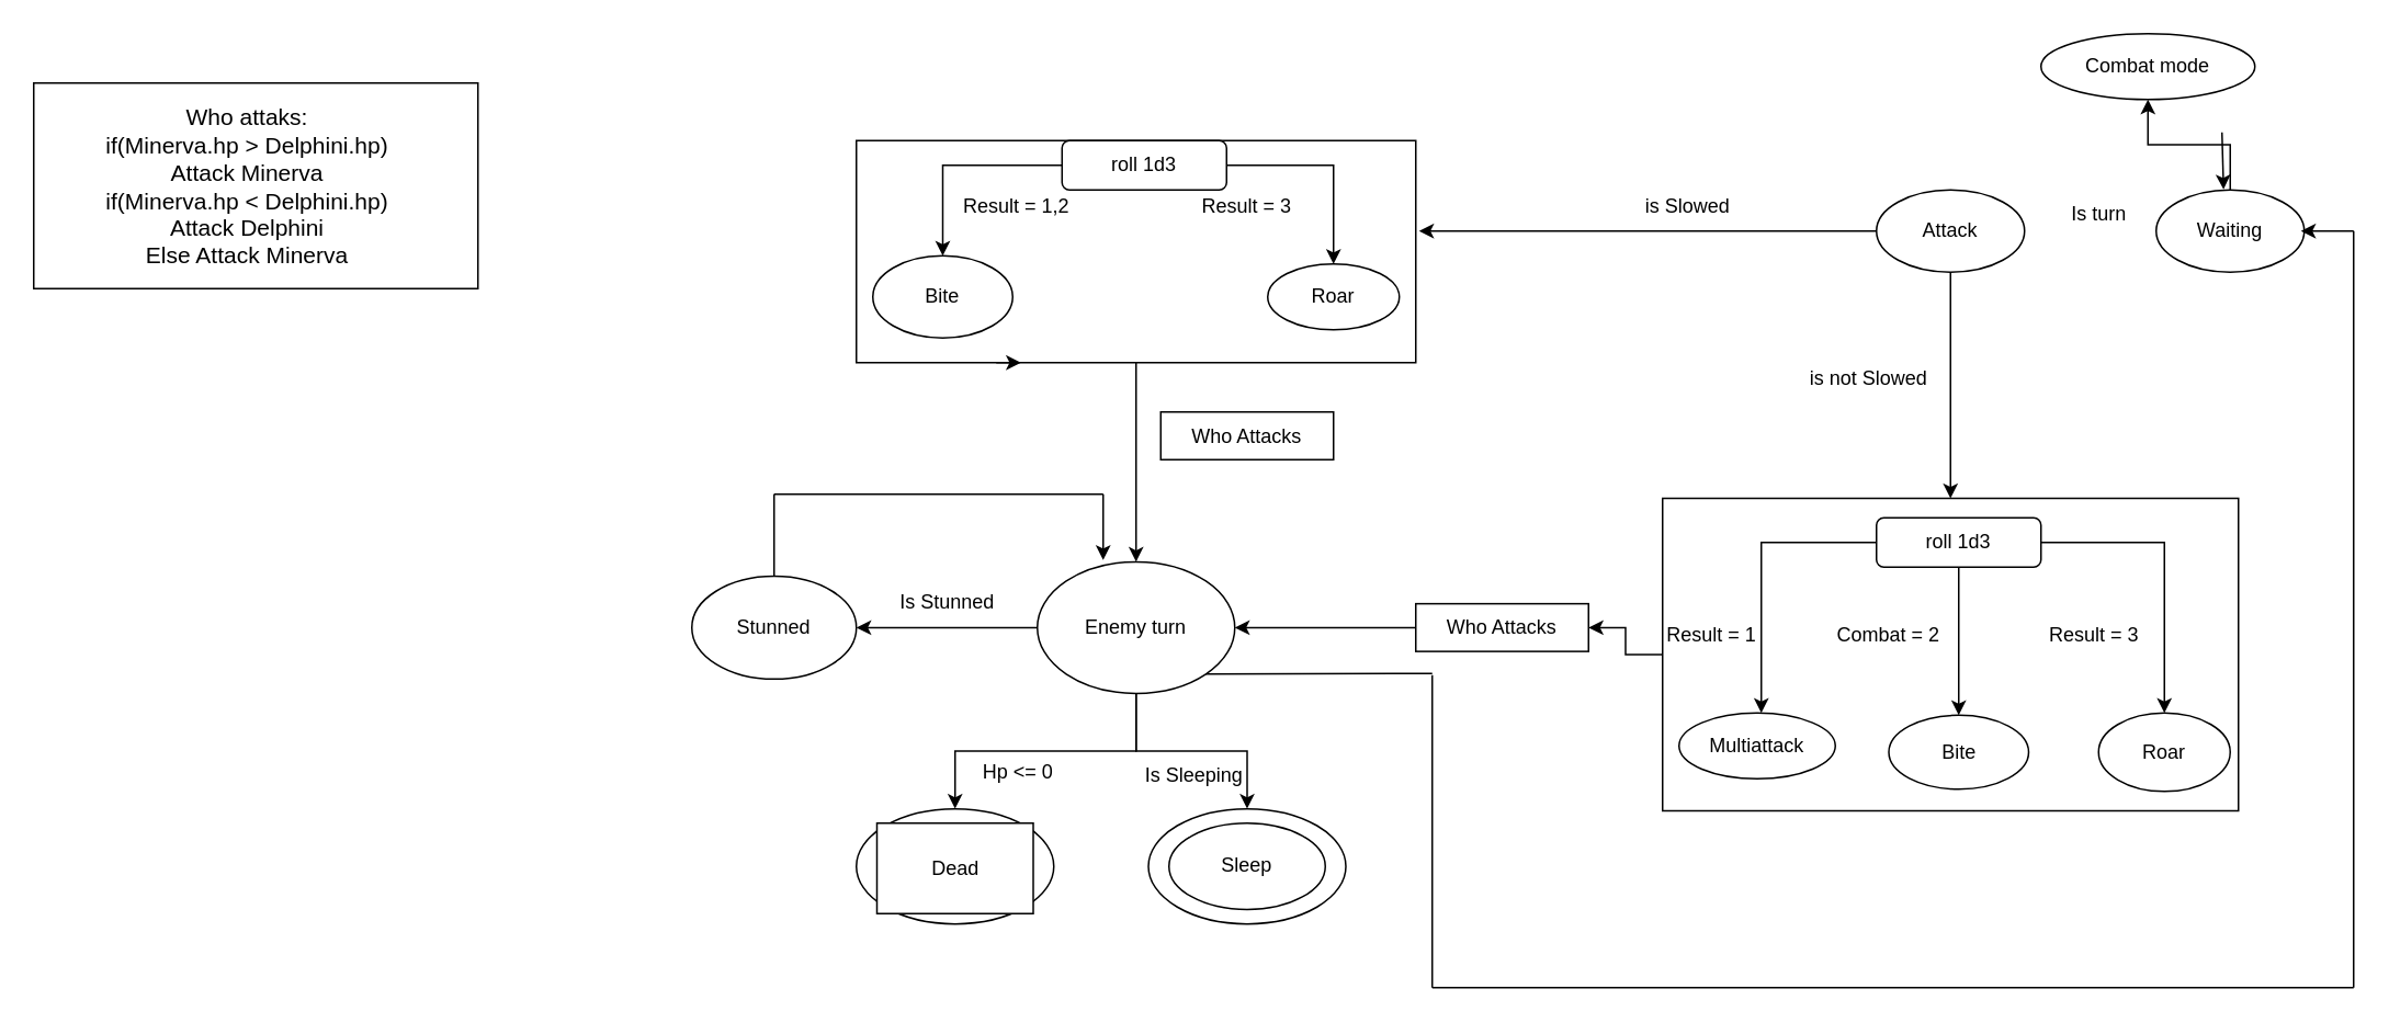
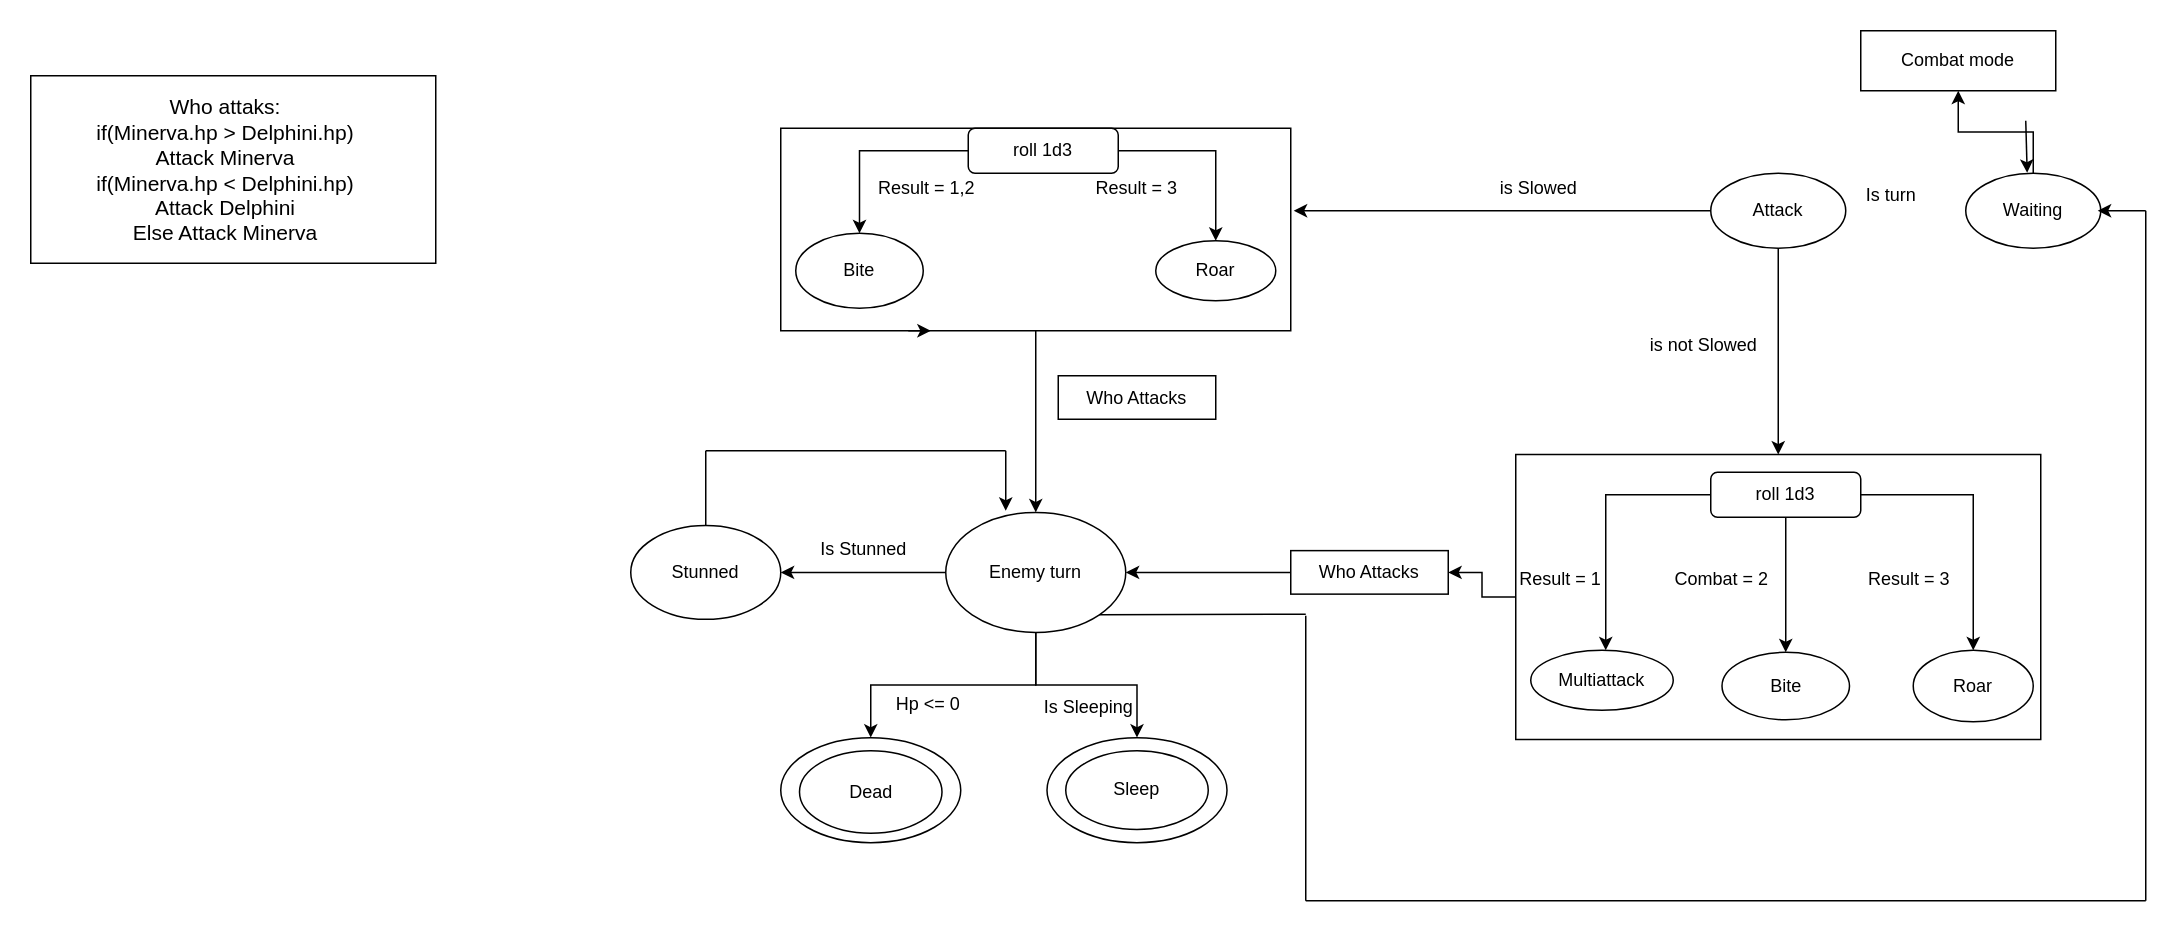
- <mxCell id="2" value="Combat mode" style="ellipse;whiteSpace=wrap;html=1;" parent="1" vertex="1"><mxGeometry x="1240" y="20" width="130" height="40" as="geometry" /></mxCell>
+ <mxCell id="2" value="Combat mode" style="rounded=0;whiteSpace=wrap;html=1;" parent="1" vertex="1"><mxGeometry x="1240" y="20" width="130" height="40" as="geometry" /></mxCell>
- <mxCell id="37" value="Is turn" style="text;html=1;align=center;verticalAlign=middle;resizable=0;points=[];autosize=1;" vertex="1" parent="1"><mxGeometry x="1250" y="120" width="50" height="20" as="geometry" /></mxCell>
+ <mxCell id="37" value="Is turn" style="text;html=1;align=center;verticalAlign=middle;resizable=0;points=[];autosize=1;" vertex="1" parent="1"><mxGeometry x="1235" y="120" width="50" height="20" as="geometry" /></mxCell>
- <mxCell id="46" value="Dead" style="whiteSpace=wrap;html=1;rounded=0;" vertex="1" parent="1"><mxGeometry x="532.5" y="500" width="95" height="55" as="geometry" /></mxCell>
+ <mxCell id="46" value="Dead" style="ellipse;whiteSpace=wrap;html=1;" vertex="1" parent="1"><mxGeometry x="532.5" y="500" width="95" height="55" as="geometry" /></mxCell>
